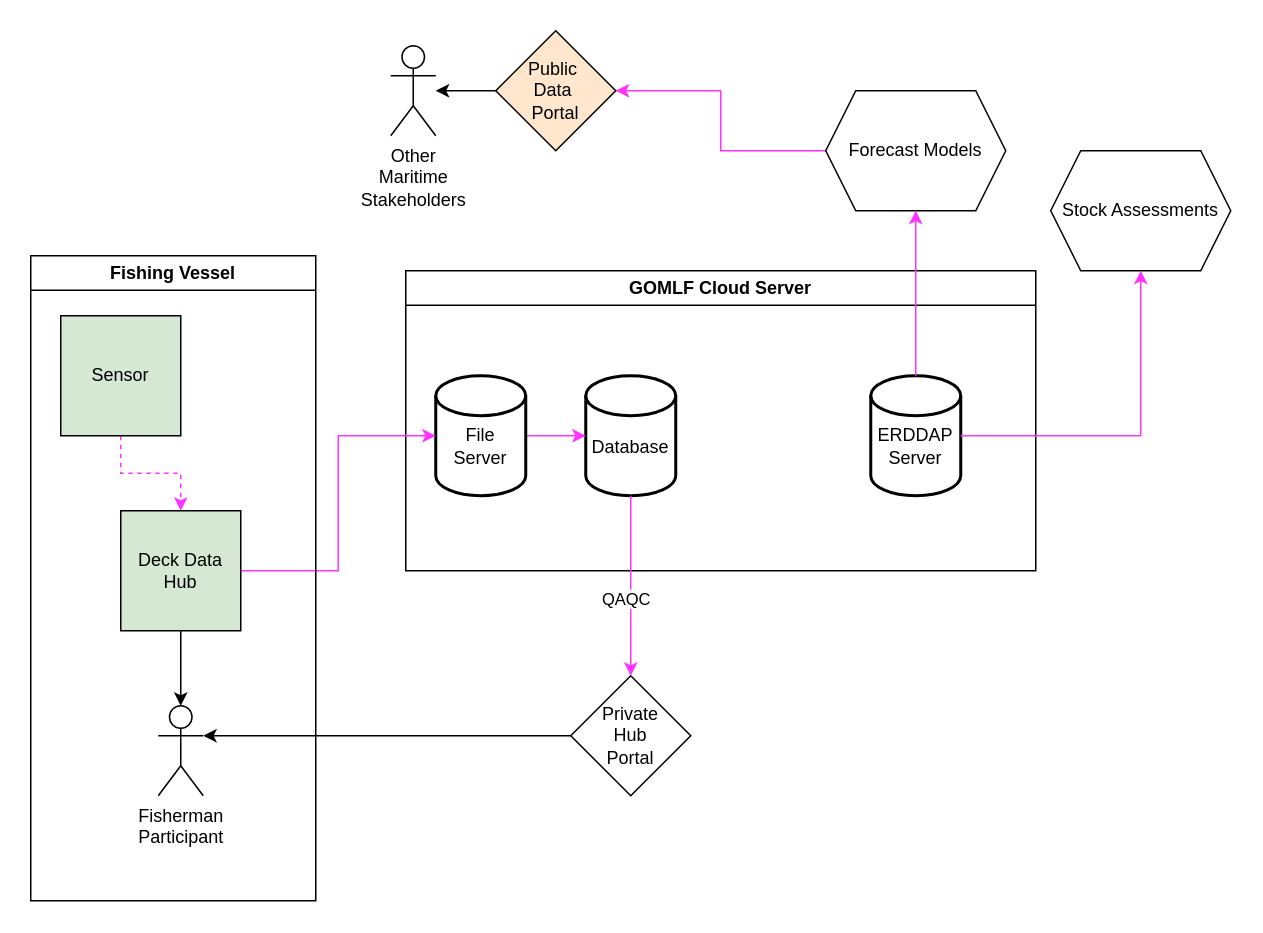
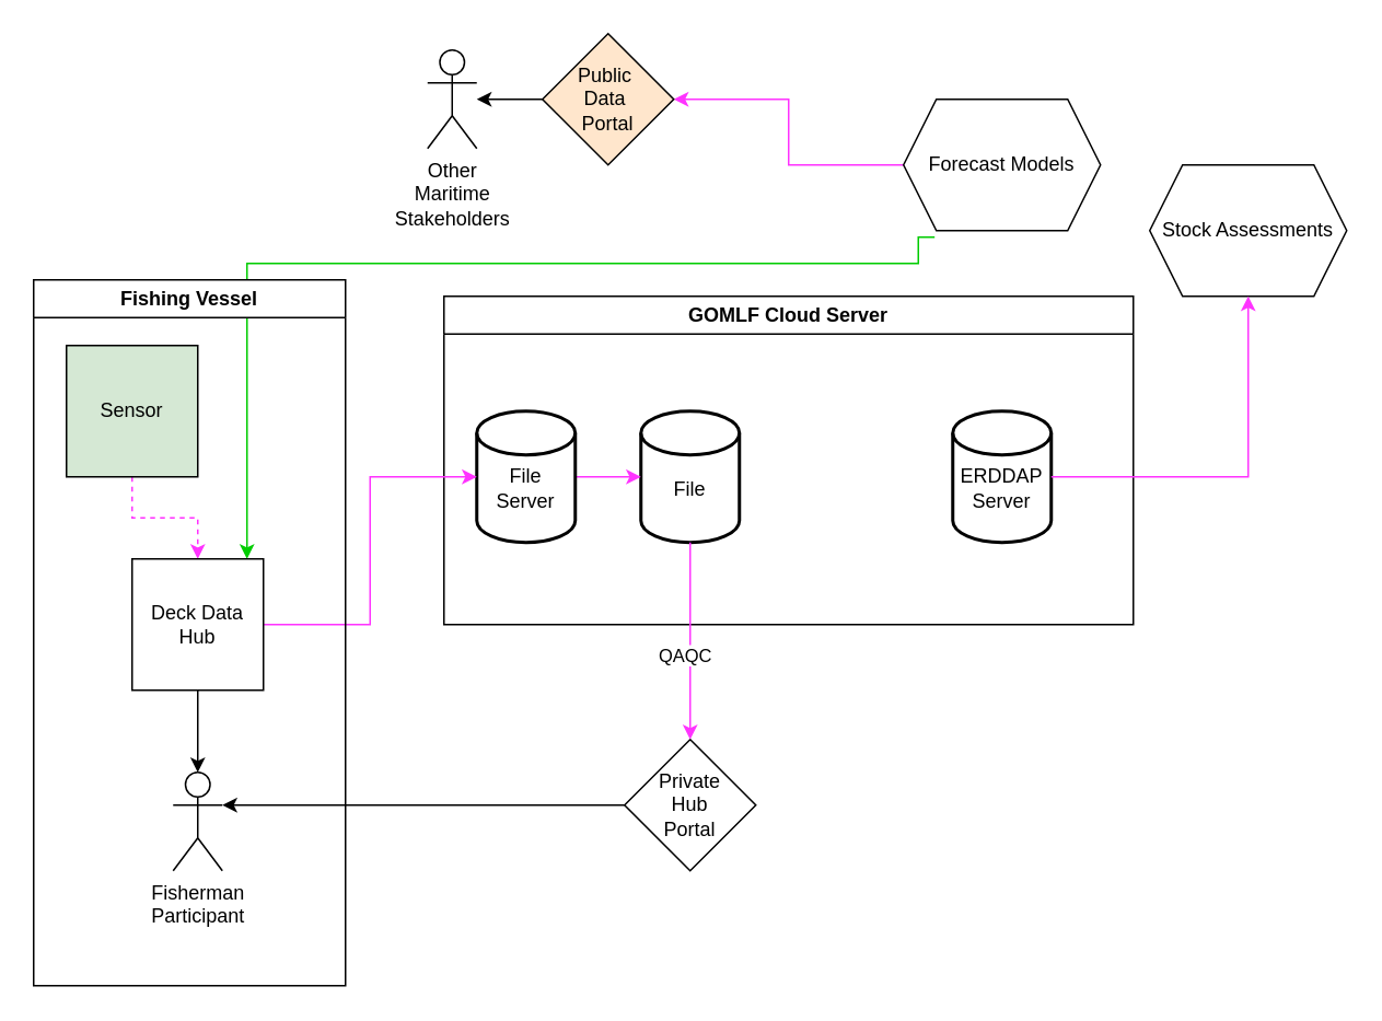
+ <mxCell id="8" style="edgeStyle=orthogonalEdgeStyle;rounded=0;orthogonalLoop=1;jettySize=auto;html=1;exitX=0.158;exitY=1.05;exitDx=0;exitDy=0;strokeColor=#00CC00;exitPerimeter=0;" edge="1" parent="1" source="9" target="12"><mxGeometry relative="1" as="geometry"><Array as="points"><mxPoint x="559" y="144" /><mxPoint x="559" y="160" /><mxPoint x="150" y="160" /></Array></mxGeometry></mxCell>
- <mxCell id="16" value="" style="edgeStyle=orthogonalEdgeStyle;rounded=0;orthogonalLoop=1;jettySize=auto;html=1;strokeColor=#FF33FF;exitX=0.5;exitY=0;exitDx=0;exitDy=0;exitPerimeter=0;" edge="1" parent="1" source="6" target="9"><mxGeometry relative="1" as="geometry"><mxPoint x="610" y="330" as="sourcePoint" /></mxGeometry></mxCell>
- <mxCell id="2" value="&lt;br&gt;Database" style="strokeWidth=2;html=1;shape=mxgraph.flowchart.database;whiteSpace=wrap;" vertex="1" parent="1"><mxGeometry x="390" y="250" width="60" height="80" as="geometry" /></mxCell>
+ <mxCell id="2" value="&lt;br&gt;File" style="strokeWidth=2;html=1;shape=mxgraph.flowchart.database;whiteSpace=wrap;" vertex="1" parent="1"><mxGeometry x="390" y="250" width="60" height="80" as="geometry" /></mxCell>
- <mxCell id="12" value="Deck Data Hub" style="whiteSpace=wrap;html=1;aspect=fixed;fillColor=#d5e8d4;" vertex="1" parent="1"><mxGeometry x="80" y="340" width="80" height="80" as="geometry" /></mxCell>
+ <mxCell id="12" value="Deck Data Hub" style="whiteSpace=wrap;html=1;aspect=fixed;" vertex="1" parent="1"><mxGeometry x="80" y="340" width="80" height="80" as="geometry" /></mxCell>
